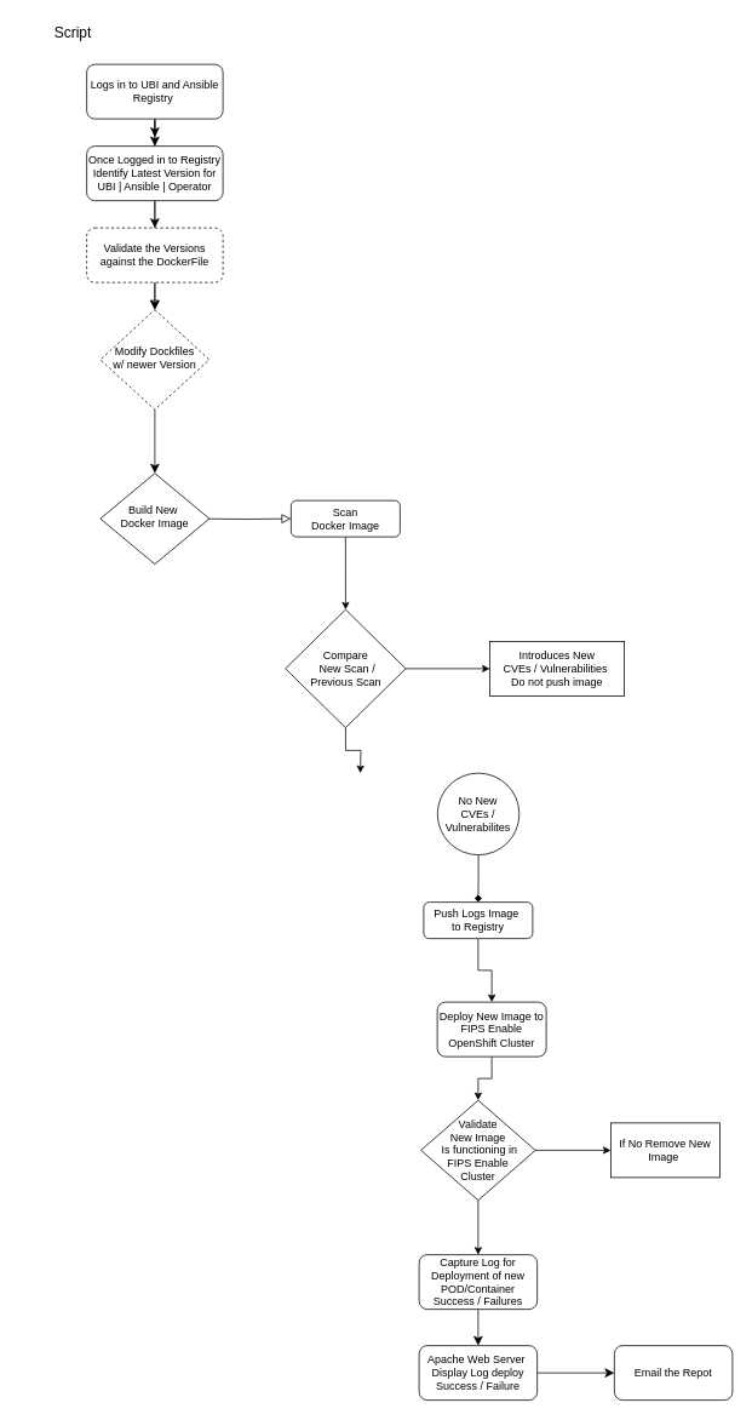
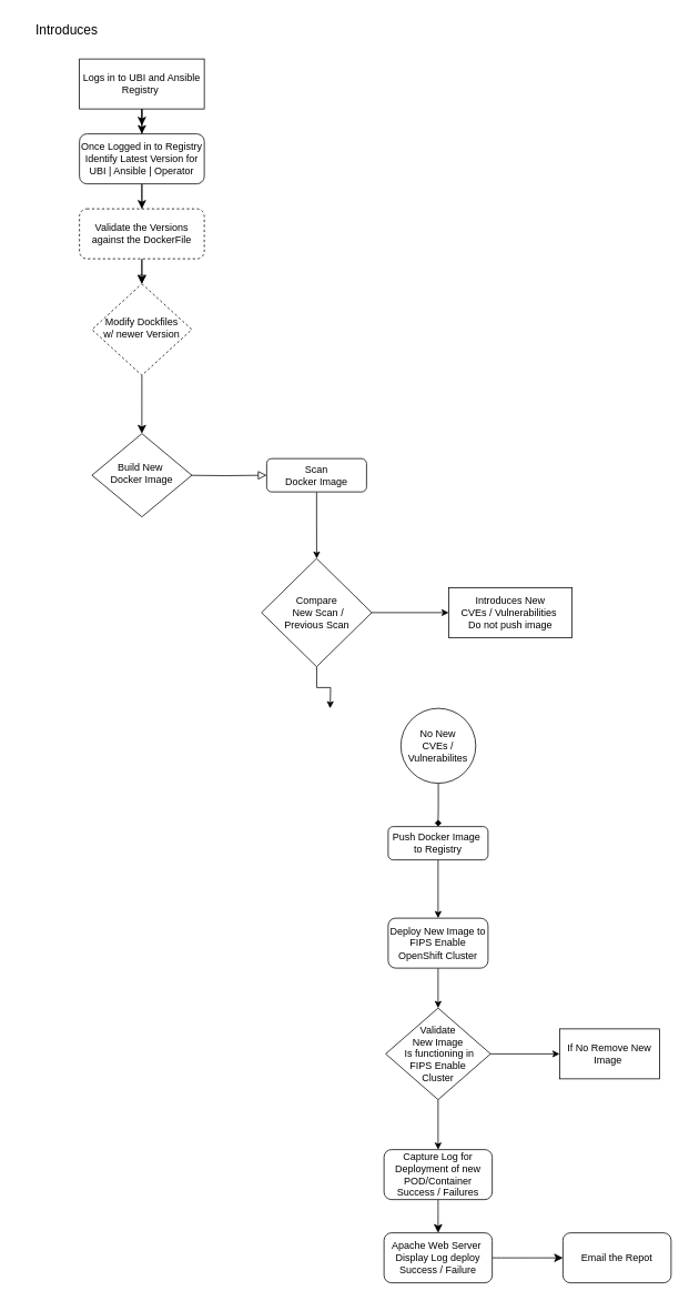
- <mxCell id="13" value="Script" style="text;html=1;strokeColor=none;fillColor=none;align=center;verticalAlign=middle;whiteSpace=wrap;rounded=0;fontSize=16;" parent="1" vertex="1"><mxGeometry x="20" y="20" width="120" height="30" as="geometry" /></mxCell>
+ <mxCell id="13" value="Introduces" style="text;html=1;strokeColor=none;fillColor=none;align=center;verticalAlign=middle;whiteSpace=wrap;rounded=0;fontSize=16;" parent="1" vertex="1"><mxGeometry x="20" y="20" width="120" height="30" as="geometry" /></mxCell>
- <mxCell id="5" value="Logs in to UBI and Ansible Registry&amp;nbsp;" style="rounded=1;whiteSpace=wrap;html=1;fontSize=12;glass=0;strokeWidth=1;shadow=0;" parent="1" vertex="1"><mxGeometry x="95" y="70" width="150" height="60" as="geometry" /></mxCell>
+ <mxCell id="5" value="Logs in to UBI and Ansible Registry&amp;nbsp;" style="whiteSpace=wrap;html=1;fontSize=12;glass=0;strokeWidth=1;shadow=0;rounded=0;" parent="1" vertex="1"><mxGeometry x="95" y="70" width="150" height="60" as="geometry" /></mxCell>
- <mxCell id="10" value="Push Logs Image&amp;nbsp;&lt;br&gt;to Registry" style="rounded=1;whiteSpace=wrap;html=1;fontSize=12;glass=0;strokeWidth=1;shadow=0;" parent="1" vertex="1"><mxGeometry x="466" y="992" width="120" height="40" as="geometry" /></mxCell>
+ <mxCell id="10" value="Push Docker Image&amp;nbsp;&lt;br&gt;to Registry" style="rounded=1;whiteSpace=wrap;html=1;fontSize=12;glass=0;strokeWidth=1;shadow=0;" parent="1" vertex="1"><mxGeometry x="466" y="992" width="120" height="40" as="geometry" /></mxCell>
- <mxCell id="34" value="Deploy New Image to FIPS Enable OpenShift Cluster" style="whiteSpace=wrap;html=1;rounded=1;glass=0;strokeWidth=1;shadow=0;" parent="1" vertex="1"><mxGeometry x="481" y="1102" width="120" height="60" as="geometry" /></mxCell>
+ <mxCell id="34" value="Deploy New Image to FIPS Enable OpenShift Cluster" style="whiteSpace=wrap;html=1;rounded=1;glass=0;strokeWidth=1;shadow=0;" parent="1" vertex="1"><mxGeometry x="466" y="1102" width="120" height="60" as="geometry" /></mxCell>
